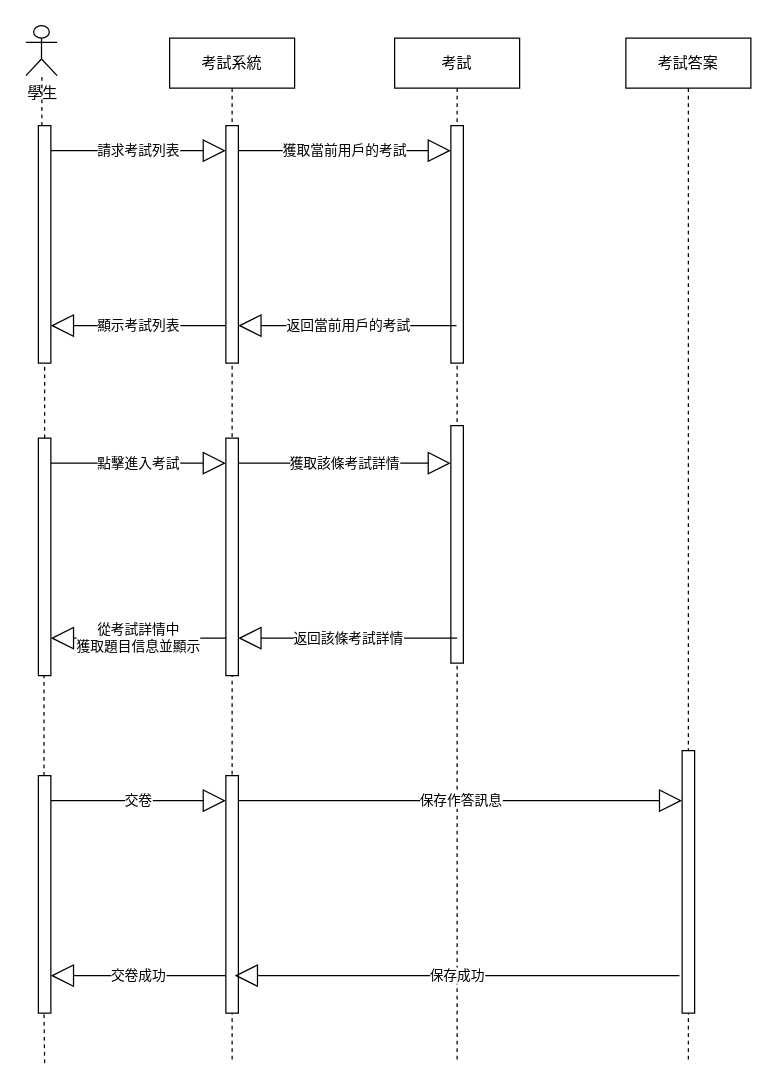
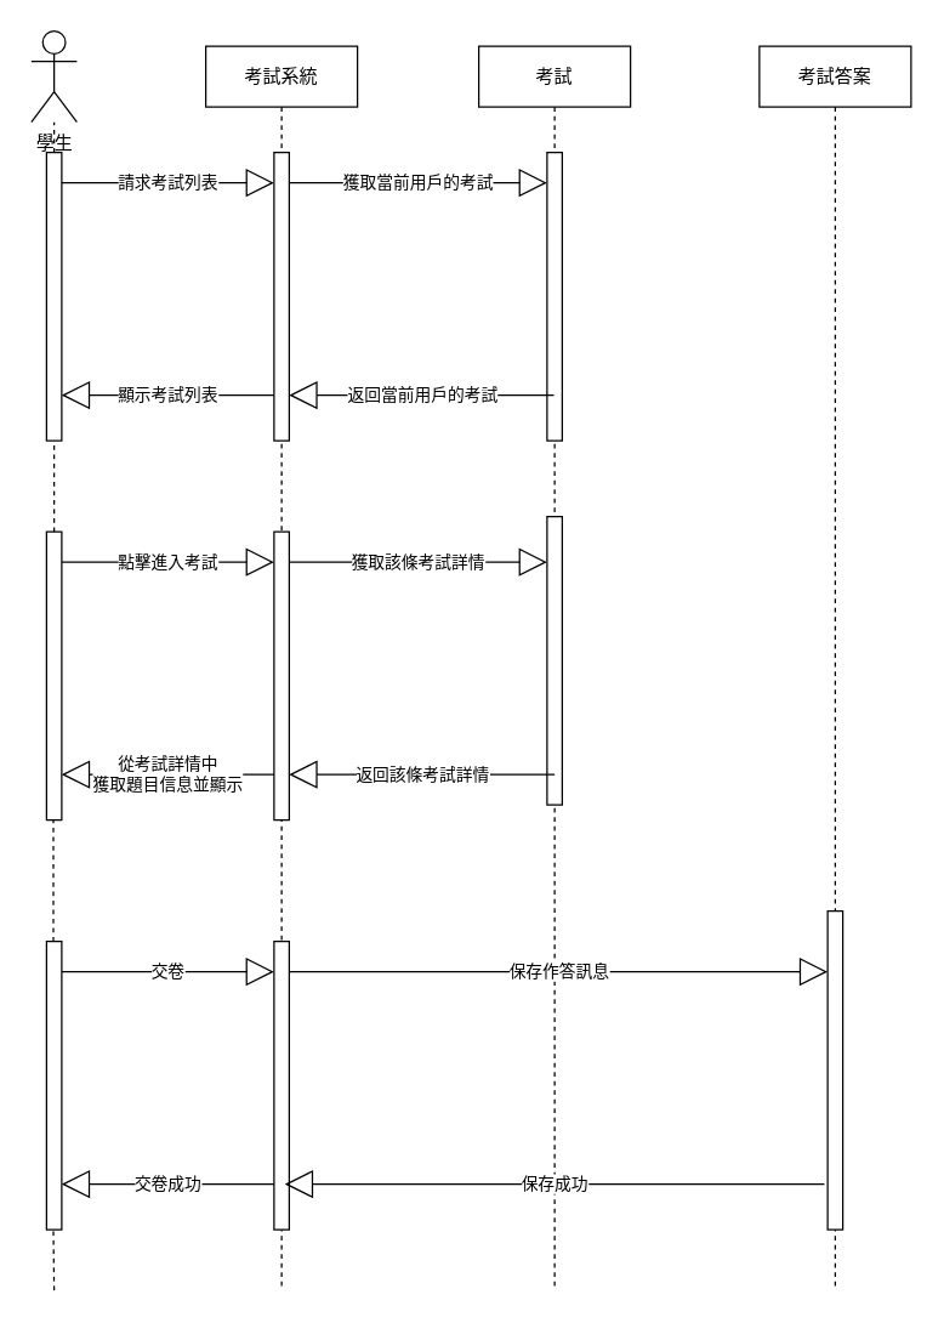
- <mxCell id="12" value="學生" style="shape=umlActor;verticalLabelPosition=bottom;verticalAlign=top;html=1;outlineConnect=0;" vertex="1" parent="1"><mxGeometry x="20" y="20" width="25" height="40" as="geometry" /></mxCell>
+ <mxCell id="12" value="學生" style="shape=umlActor;verticalLabelPosition=bottom;verticalAlign=top;html=1;outlineConnect=0;" vertex="1" parent="1"><mxGeometry x="20" y="20" width="30" height="60" as="geometry" /></mxCell>
